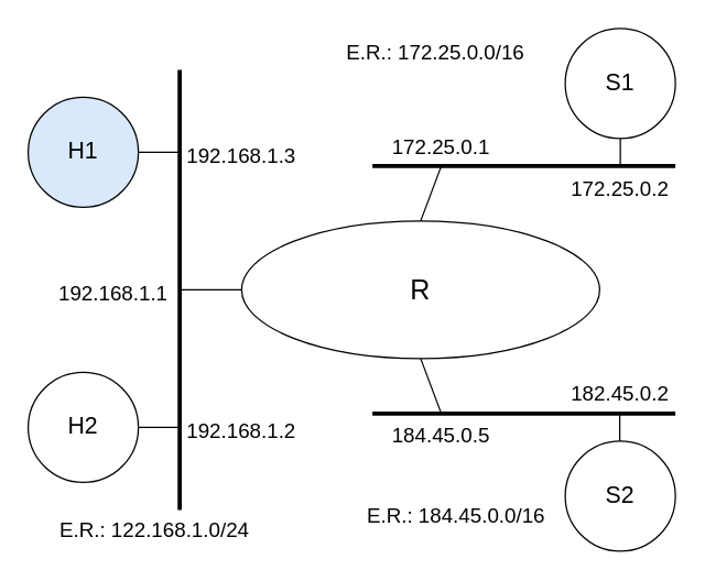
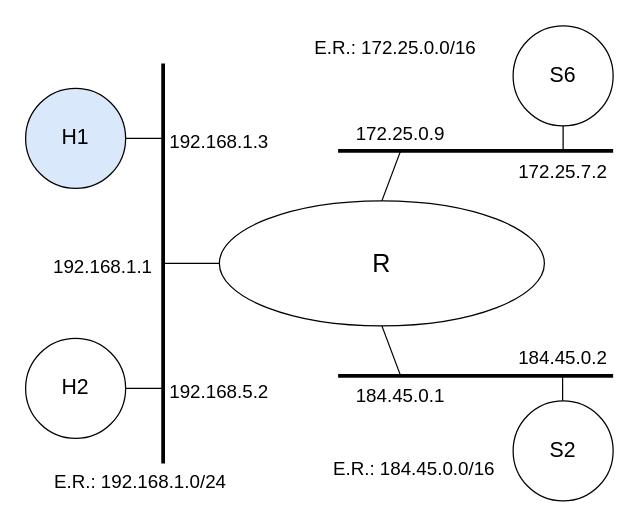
- <mxCell id="13" value="&lt;font style=&quot;font-size: 17px;&quot;&gt;S1&lt;/font&gt;" style="ellipse;whiteSpace=wrap;html=1;aspect=fixed;" vertex="1" parent="1"><mxGeometry x="410" y="20" width="80" height="80" as="geometry" /></mxCell>
+ <mxCell id="13" value="&lt;font style=&quot;font-size: 17px;&quot;&gt;S6&lt;/font&gt;" style="ellipse;whiteSpace=wrap;html=1;aspect=fixed;" vertex="1" parent="1"><mxGeometry x="410" y="20" width="80" height="80" as="geometry" /></mxCell>
- <mxCell id="18" value="&lt;font style=&quot;font-size: 15px;&quot;&gt;172.25.0.1&lt;br&gt;&lt;/font&gt;" style="text;html=1;strokeColor=none;fillColor=none;align=center;verticalAlign=middle;whiteSpace=wrap;rounded=0;fontSize=20;" vertex="1" parent="1"><mxGeometry x="290" y="89" width="60" height="30" as="geometry" /></mxCell>
+ <mxCell id="18" value="&lt;font style=&quot;font-size: 15px;&quot;&gt;172.25.0.9&lt;br&gt;&lt;/font&gt;" style="text;html=1;strokeColor=none;fillColor=none;align=center;verticalAlign=middle;whiteSpace=wrap;rounded=0;fontSize=20;" vertex="1" parent="1"><mxGeometry x="290" y="89" width="60" height="30" as="geometry" /></mxCell>
- <mxCell id="19" value="&lt;font style=&quot;font-size: 15px;&quot;&gt;172.25.0.2&lt;br&gt;&lt;/font&gt;" style="text;html=1;strokeColor=none;fillColor=none;align=center;verticalAlign=middle;whiteSpace=wrap;rounded=0;fontSize=20;" vertex="1" parent="1"><mxGeometry x="420" y="119" width="60" height="30" as="geometry" /></mxCell>
+ <mxCell id="19" value="&lt;font style=&quot;font-size: 15px;&quot;&gt;172.25.7.2&lt;br&gt;&lt;/font&gt;" style="text;html=1;strokeColor=none;fillColor=none;align=center;verticalAlign=middle;whiteSpace=wrap;rounded=0;fontSize=20;" vertex="1" parent="1"><mxGeometry x="420" y="119" width="60" height="30" as="geometry" /></mxCell>
- <mxCell id="20" value="&lt;font style=&quot;font-size: 15px;&quot;&gt;182.45.0.2&lt;br&gt;&lt;/font&gt;" style="text;html=1;strokeColor=none;fillColor=none;align=center;verticalAlign=middle;whiteSpace=wrap;rounded=0;fontSize=20;" vertex="1" parent="1"><mxGeometry x="420" y="268" width="60" height="30" as="geometry" /></mxCell>
+ <mxCell id="20" value="&lt;font style=&quot;font-size: 15px;&quot;&gt;184.45.0.2&lt;br&gt;&lt;/font&gt;" style="text;html=1;strokeColor=none;fillColor=none;align=center;verticalAlign=middle;whiteSpace=wrap;rounded=0;fontSize=20;" vertex="1" parent="1"><mxGeometry x="420" y="268" width="60" height="30" as="geometry" /></mxCell>
- <mxCell id="22" value="&lt;font style=&quot;font-size: 15px;&quot;&gt;192.168.1.2&lt;br&gt;&lt;/font&gt;" style="text;html=1;strokeColor=none;fillColor=none;align=center;verticalAlign=middle;whiteSpace=wrap;rounded=0;fontSize=20;" vertex="1" parent="1"><mxGeometry x="135" y="295" width="80" height="30" as="geometry" /></mxCell>
+ <mxCell id="22" value="&lt;font style=&quot;font-size: 15px;&quot;&gt;192.168.5.2&lt;br&gt;&lt;/font&gt;" style="text;html=1;strokeColor=none;fillColor=none;align=center;verticalAlign=middle;whiteSpace=wrap;rounded=0;fontSize=20;" vertex="1" parent="1"><mxGeometry x="135" y="295" width="80" height="30" as="geometry" /></mxCell>
- <mxCell id="17" value="&lt;font style=&quot;font-size: 15px;&quot;&gt;184.45.0.5&lt;/font&gt;" style="text;html=1;strokeColor=none;fillColor=none;align=center;verticalAlign=middle;whiteSpace=wrap;rounded=0;fontSize=20;" vertex="1" parent="1"><mxGeometry x="290" y="298" width="60" height="30" as="geometry" /></mxCell>
+ <mxCell id="17" value="&lt;font style=&quot;font-size: 15px;&quot;&gt;184.45.0.1&lt;/font&gt;" style="text;html=1;strokeColor=none;fillColor=none;align=center;verticalAlign=middle;whiteSpace=wrap;rounded=0;fontSize=20;" vertex="1" parent="1"><mxGeometry x="290" y="298" width="60" height="30" as="geometry" /></mxCell>
- <mxCell id="26" value="&lt;font style=&quot;font-size: 15px;&quot;&gt;E.R.: 122.168.1.0/24&lt;br&gt;&lt;/font&gt;" style="text;html=1;strokeColor=none;fillColor=none;align=center;verticalAlign=middle;whiteSpace=wrap;rounded=0;fontSize=20;" vertex="1" parent="1"><mxGeometry x="42" y="367" width="140" height="30" as="geometry" /></mxCell>
+ <mxCell id="26" value="&lt;font style=&quot;font-size: 15px;&quot;&gt;E.R.: 192.168.1.0/24&lt;br&gt;&lt;/font&gt;" style="text;html=1;strokeColor=none;fillColor=none;align=center;verticalAlign=middle;whiteSpace=wrap;rounded=0;fontSize=20;" vertex="1" parent="1"><mxGeometry x="42" y="367" width="140" height="30" as="geometry" /></mxCell>
